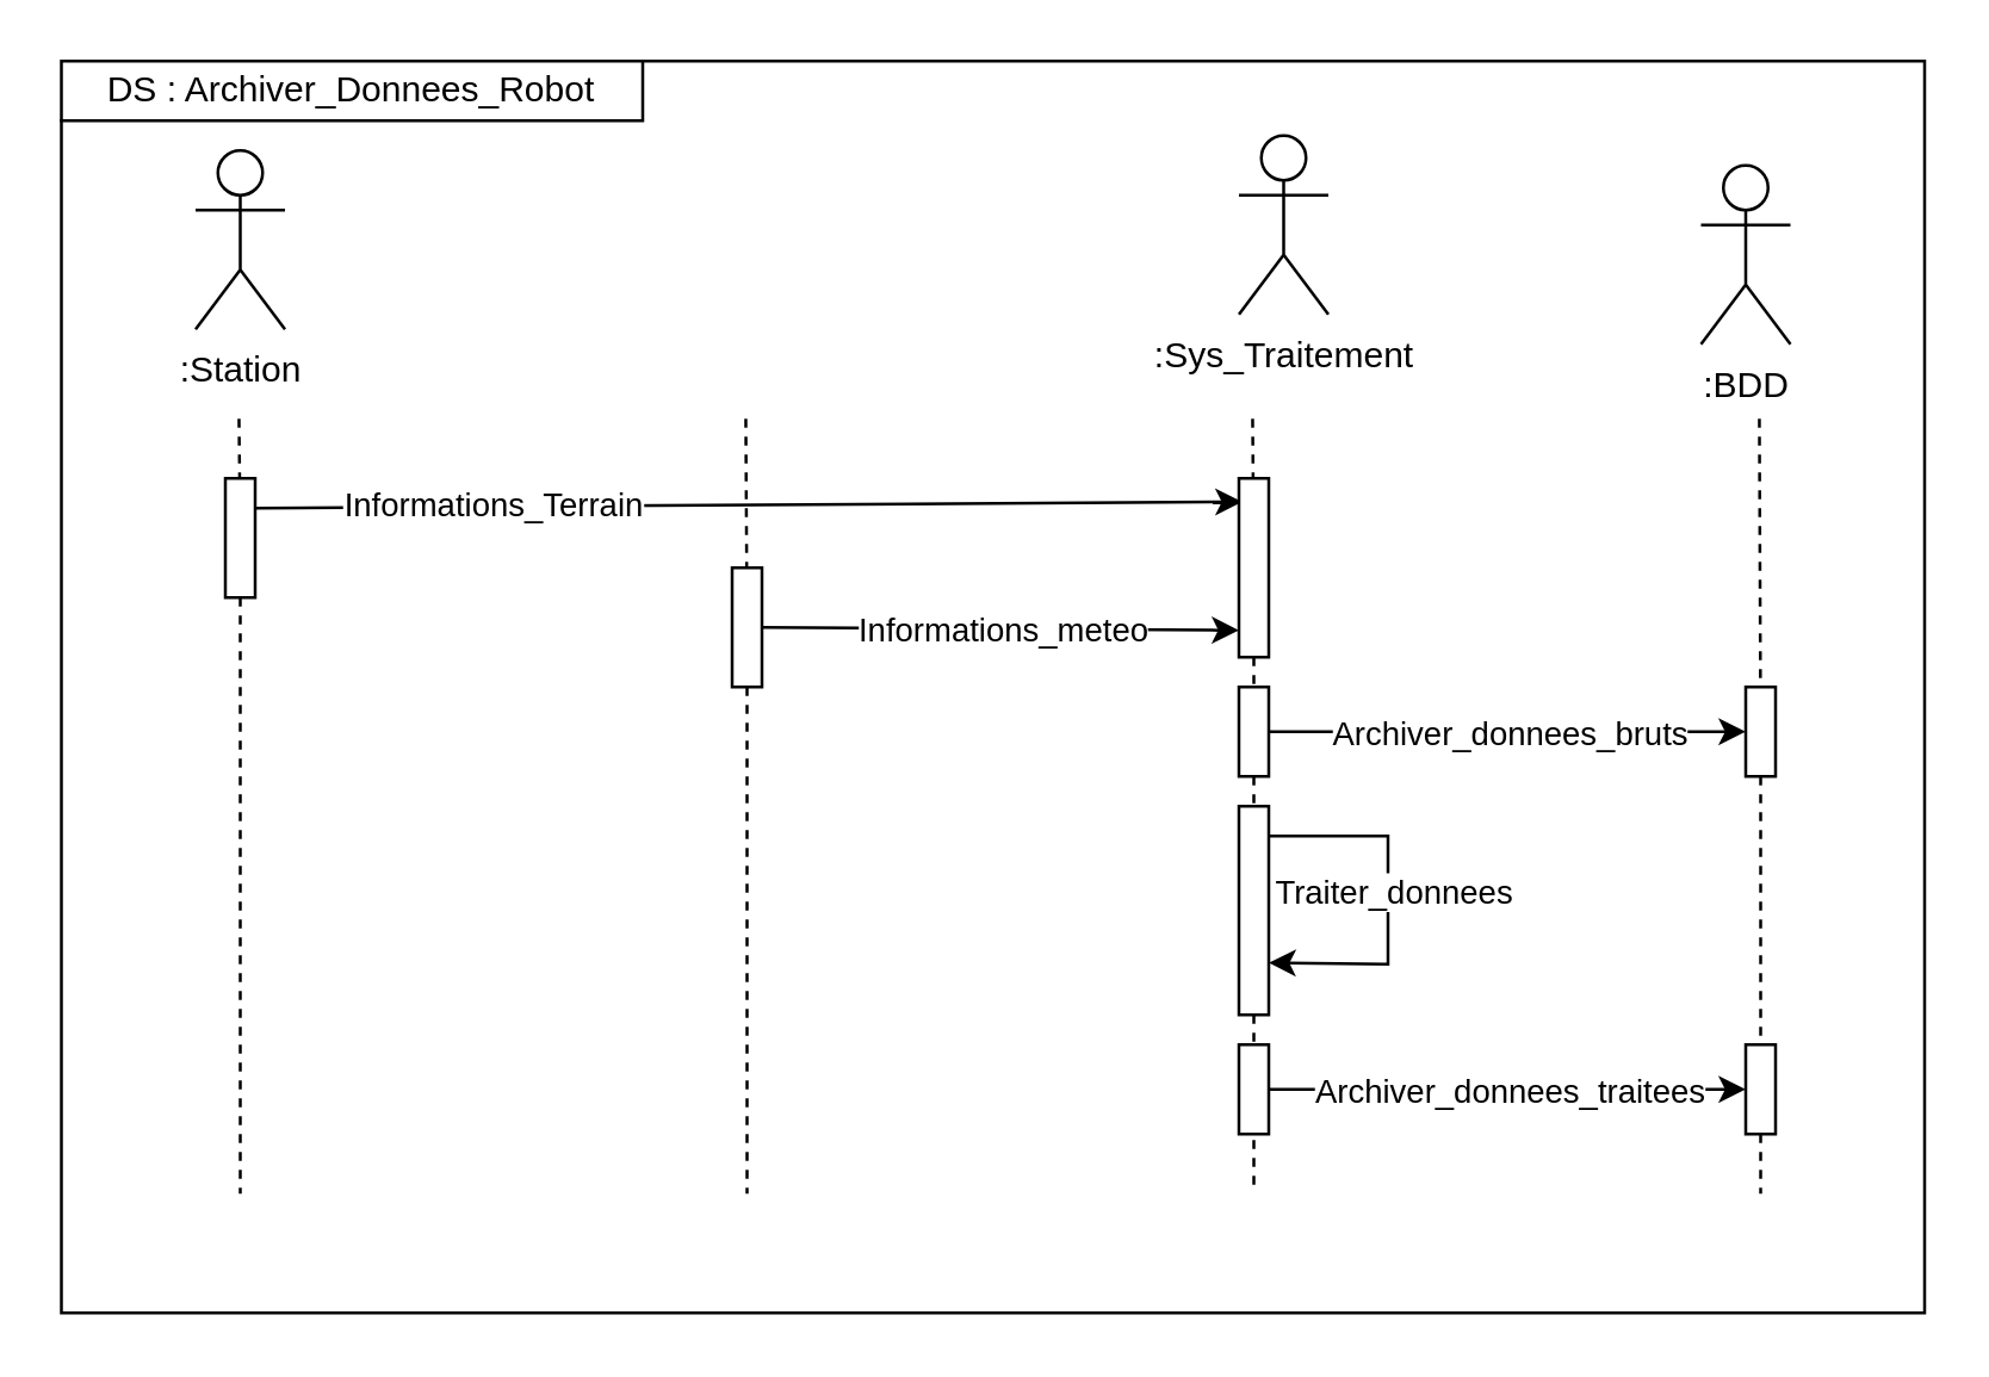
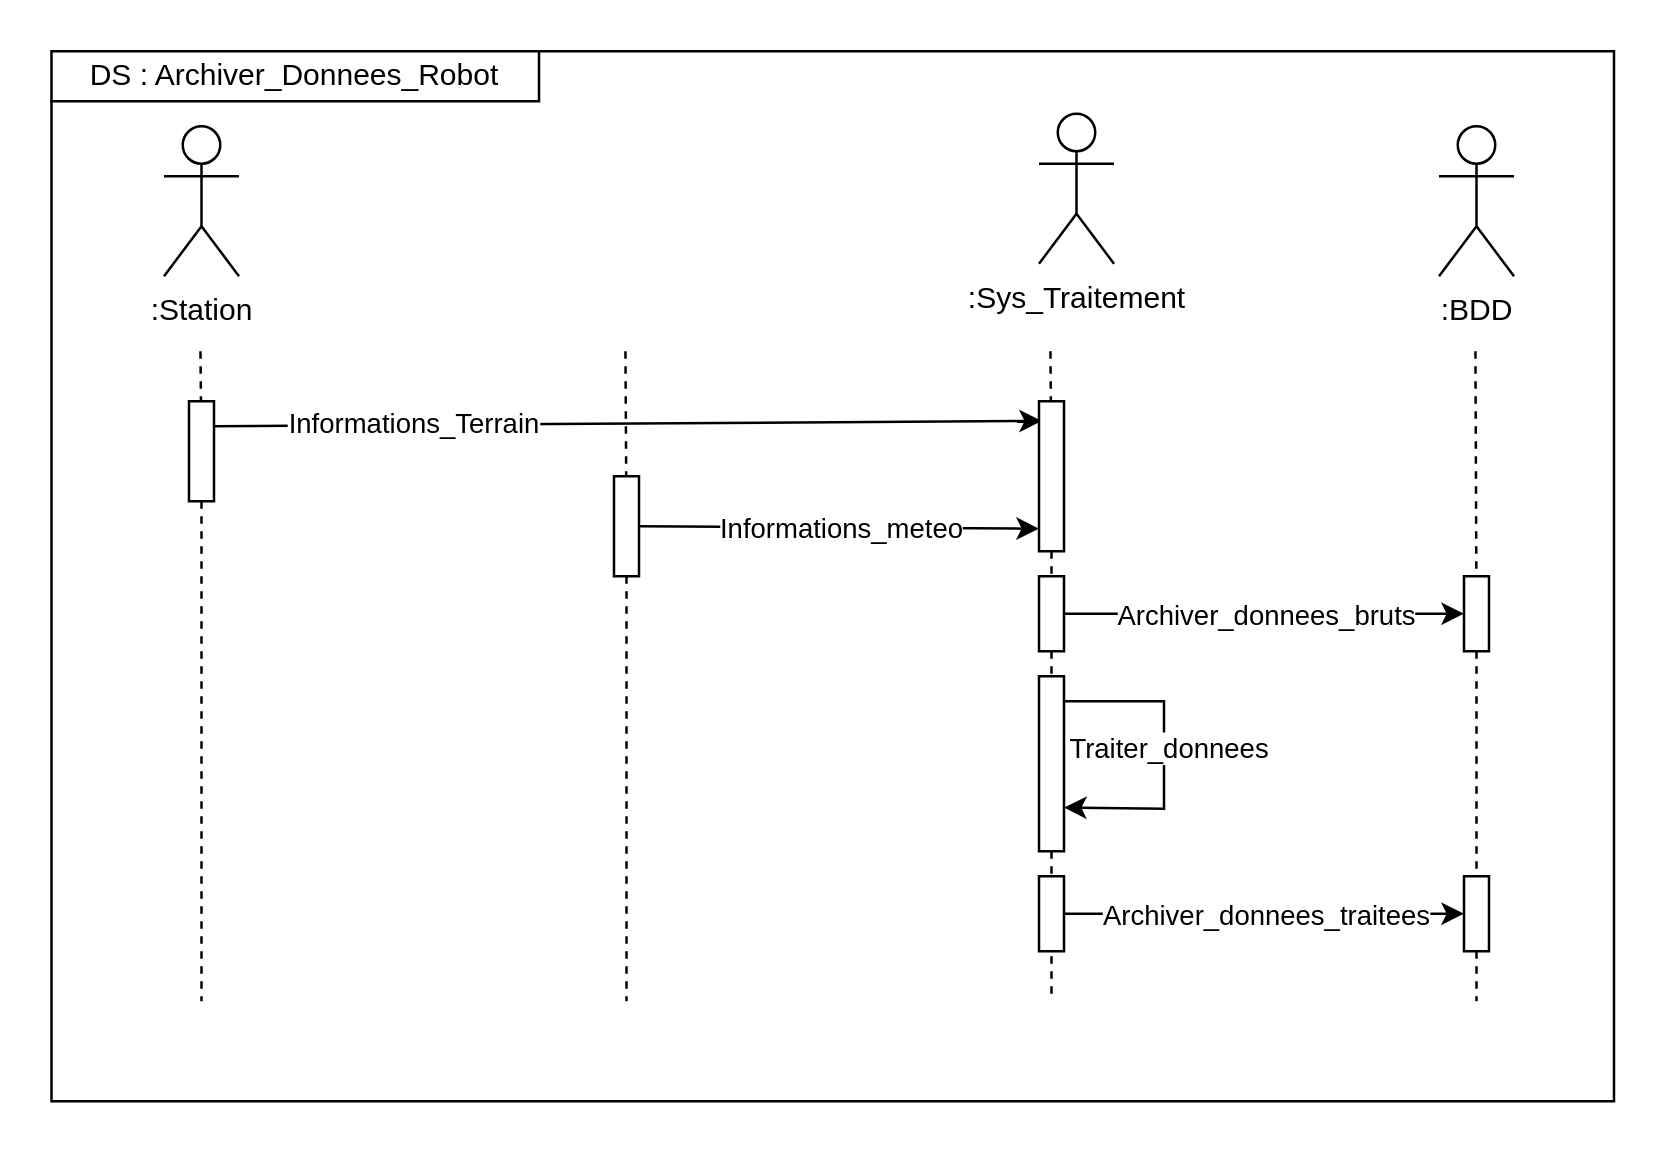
- <mxCell id="4" value=":BDD" style="shape=umlActor;verticalLabelPosition=bottom;verticalAlign=top;html=1;outlineConnect=0;" parent="1" vertex="1"><mxGeometry x="570" y="55" width="30" height="60" as="geometry" /></mxCell>
+ <mxCell id="4" value=":BDD" style="shape=umlActor;verticalLabelPosition=bottom;verticalAlign=top;html=1;outlineConnect=0;" parent="1" vertex="1"><mxGeometry x="575" y="50" width="30" height="60" as="geometry" /></mxCell>
